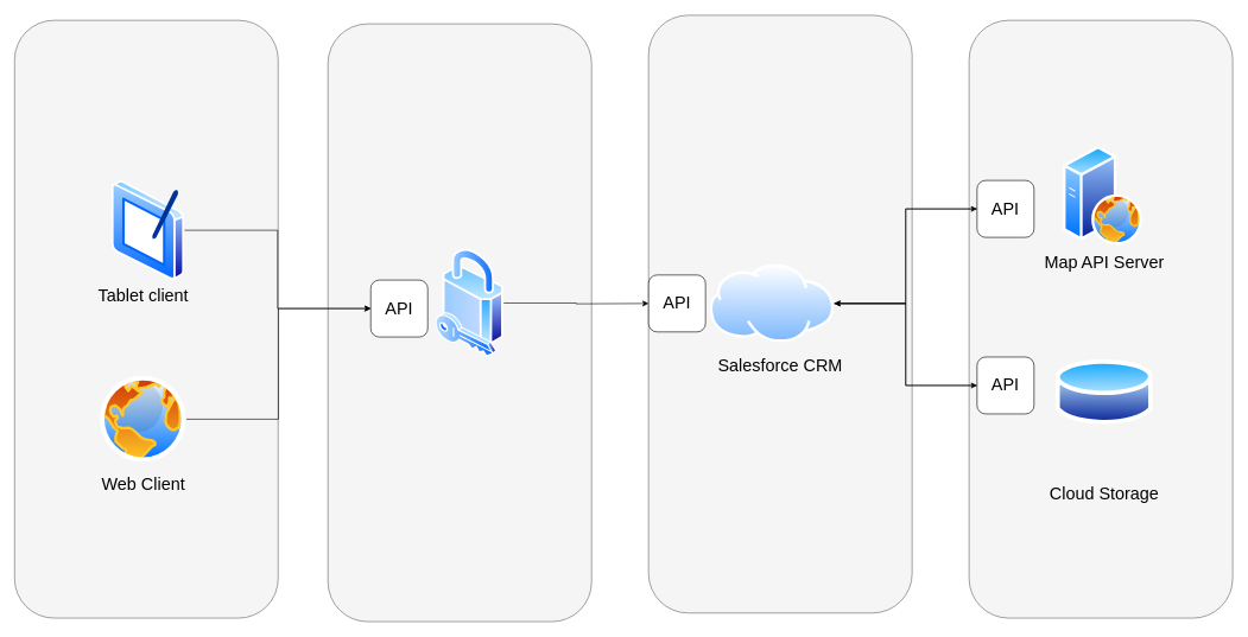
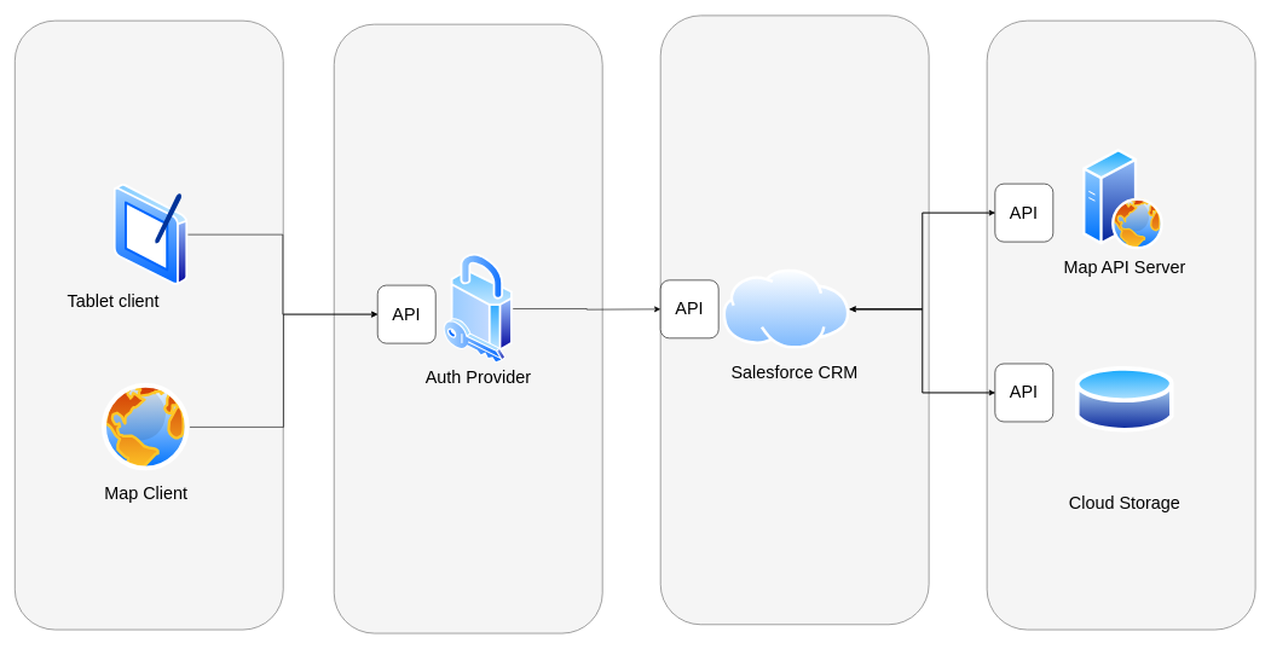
- <mxCell id="15" value="&lt;span style=&quot;font-size: 24px;&quot;&gt;Tablet client&lt;/span&gt;" style="text;html=1;align=center;verticalAlign=middle;whiteSpace=wrap;rounded=0;" vertex="1" parent="1"><mxGeometry x="101.65" y="403" width="197.7" height="25" as="geometry" /></mxCell>
+ <mxCell id="15" value="&lt;span style=&quot;font-size: 24px;&quot;&gt;Tablet client&lt;/span&gt;" style="text;html=1;align=center;verticalAlign=middle;whiteSpace=wrap;rounded=0;" vertex="1" parent="1"><mxGeometry x="56.65" y="403" width="197.7" height="25" as="geometry" /></mxCell>
+ <mxCell id="18" value="&lt;span style=&quot;font-size: 24px;&quot;&gt;Auth Provider&lt;/span&gt;" style="text;html=1;align=center;verticalAlign=middle;whiteSpace=wrap;rounded=0;" vertex="1" parent="1"><mxGeometry x="560" y="507.38" width="197.7" height="25" as="geometry" /></mxCell>
- <mxCell id="14" value="&lt;span style=&quot;font-size: 24px;&quot;&gt;Web Client&lt;/span&gt;" style="text;html=1;align=center;verticalAlign=middle;whiteSpace=wrap;rounded=0;" vertex="1" parent="1"><mxGeometry x="101.65" y="668" width="197.7" height="25" as="geometry" /></mxCell>
+ <mxCell id="14" value="&lt;span style=&quot;font-size: 24px;&quot;&gt;Map Client&lt;/span&gt;" style="text;html=1;align=center;verticalAlign=middle;whiteSpace=wrap;rounded=0;" vertex="1" parent="1"><mxGeometry x="101.65" y="668" width="197.7" height="25" as="geometry" /></mxCell>
